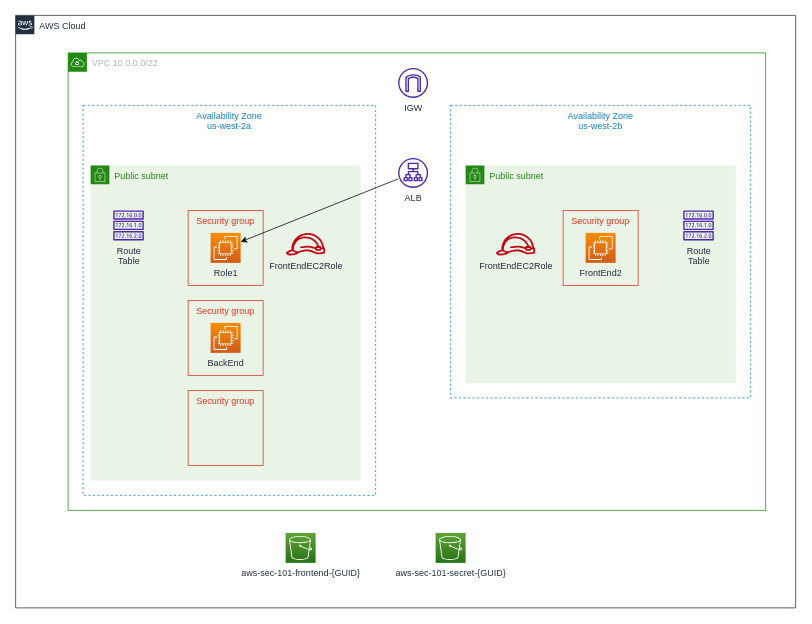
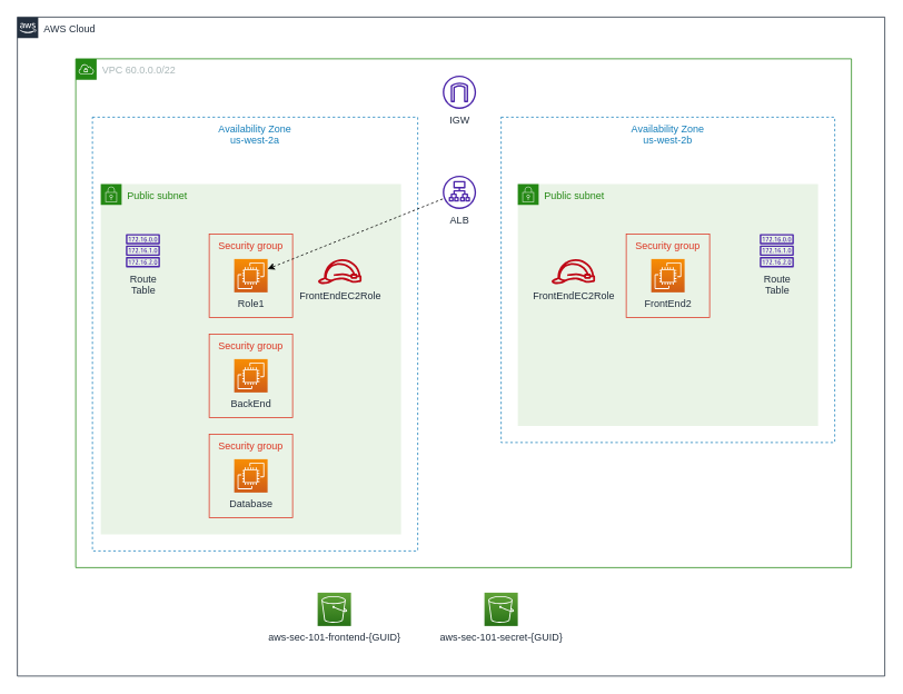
- <mxCell id="3" value="VPC 10.0.0.0/22" style="points=[[0,0],[0.25,0],[0.5,0],[0.75,0],[1,0],[1,0.25],[1,0.5],[1,0.75],[1,1],[0.75,1],[0.5,1],[0.25,1],[0,1],[0,0.75],[0,0.5],[0,0.25]];outlineConnect=0;gradientColor=none;html=1;whiteSpace=wrap;fontSize=12;fontStyle=0;container=0;pointerEvents=0;collapsible=0;recursiveResize=0;shape=mxgraph.aws4.group;grIcon=mxgraph.aws4.group_vpc;strokeColor=#248814;fillColor=none;verticalAlign=top;align=left;spacingLeft=30;fontColor=#AAB7B8;dashed=0;" parent="1" vertex="1"><mxGeometry x="90" y="70" width="930" height="610" as="geometry" /></mxCell>
+ <mxCell id="3" value="VPC 60.0.0.0/22" style="points=[[0,0],[0.25,0],[0.5,0],[0.75,0],[1,0],[1,0.25],[1,0.5],[1,0.75],[1,1],[0.75,1],[0.5,1],[0.25,1],[0,1],[0,0.75],[0,0.5],[0,0.25]];outlineConnect=0;gradientColor=none;html=1;whiteSpace=wrap;fontSize=12;fontStyle=0;container=0;pointerEvents=0;collapsible=0;recursiveResize=0;shape=mxgraph.aws4.group;grIcon=mxgraph.aws4.group_vpc;strokeColor=#248814;fillColor=none;verticalAlign=top;align=left;spacingLeft=30;fontColor=#AAB7B8;dashed=0;" parent="1" vertex="1"><mxGeometry x="90" y="70" width="930" height="610" as="geometry" /></mxCell>
- <mxCell id="18" value="" style="endArrow=classic;html=1;rounded=0;" parent="1" source="4" target="10" edge="1"><mxGeometry width="50" height="50" relative="1" as="geometry"><mxPoint x="30" y="220" as="sourcePoint" /><mxPoint x="80" y="170" as="targetPoint" /></mxGeometry></mxCell>
+ <mxCell id="18" value="" style="endArrow=classic;html=1;rounded=0;dashed=1;" parent="1" source="4" target="10" edge="1"><mxGeometry width="50" height="50" relative="1" as="geometry"><mxPoint x="30" y="220" as="sourcePoint" /><mxPoint x="80" y="170" as="targetPoint" /></mxGeometry></mxCell>
+ <mxCell id="19" value="Database" style="sketch=0;points=[[0,0,0],[0.25,0,0],[0.5,0,0],[0.75,0,0],[1,0,0],[0,1,0],[0.25,1,0],[0.5,1,0],[0.75,1,0],[1,1,0],[0,0.25,0],[0,0.5,0],[0,0.75,0],[1,0.25,0],[1,0.5,0],[1,0.75,0]];outlineConnect=0;fontColor=#232F3E;gradientColor=#F78E04;gradientDirection=north;fillColor=#D05C17;strokeColor=#ffffff;dashed=0;verticalLabelPosition=bottom;verticalAlign=top;align=center;html=1;fontSize=12;fontStyle=0;aspect=fixed;shape=mxgraph.aws4.resourceIcon;resIcon=mxgraph.aws4.ec2;container=0;" vertex="1" parent="1"><mxGeometry x="280" y="550" width="40" height="40" as="geometry" /></mxCell>
